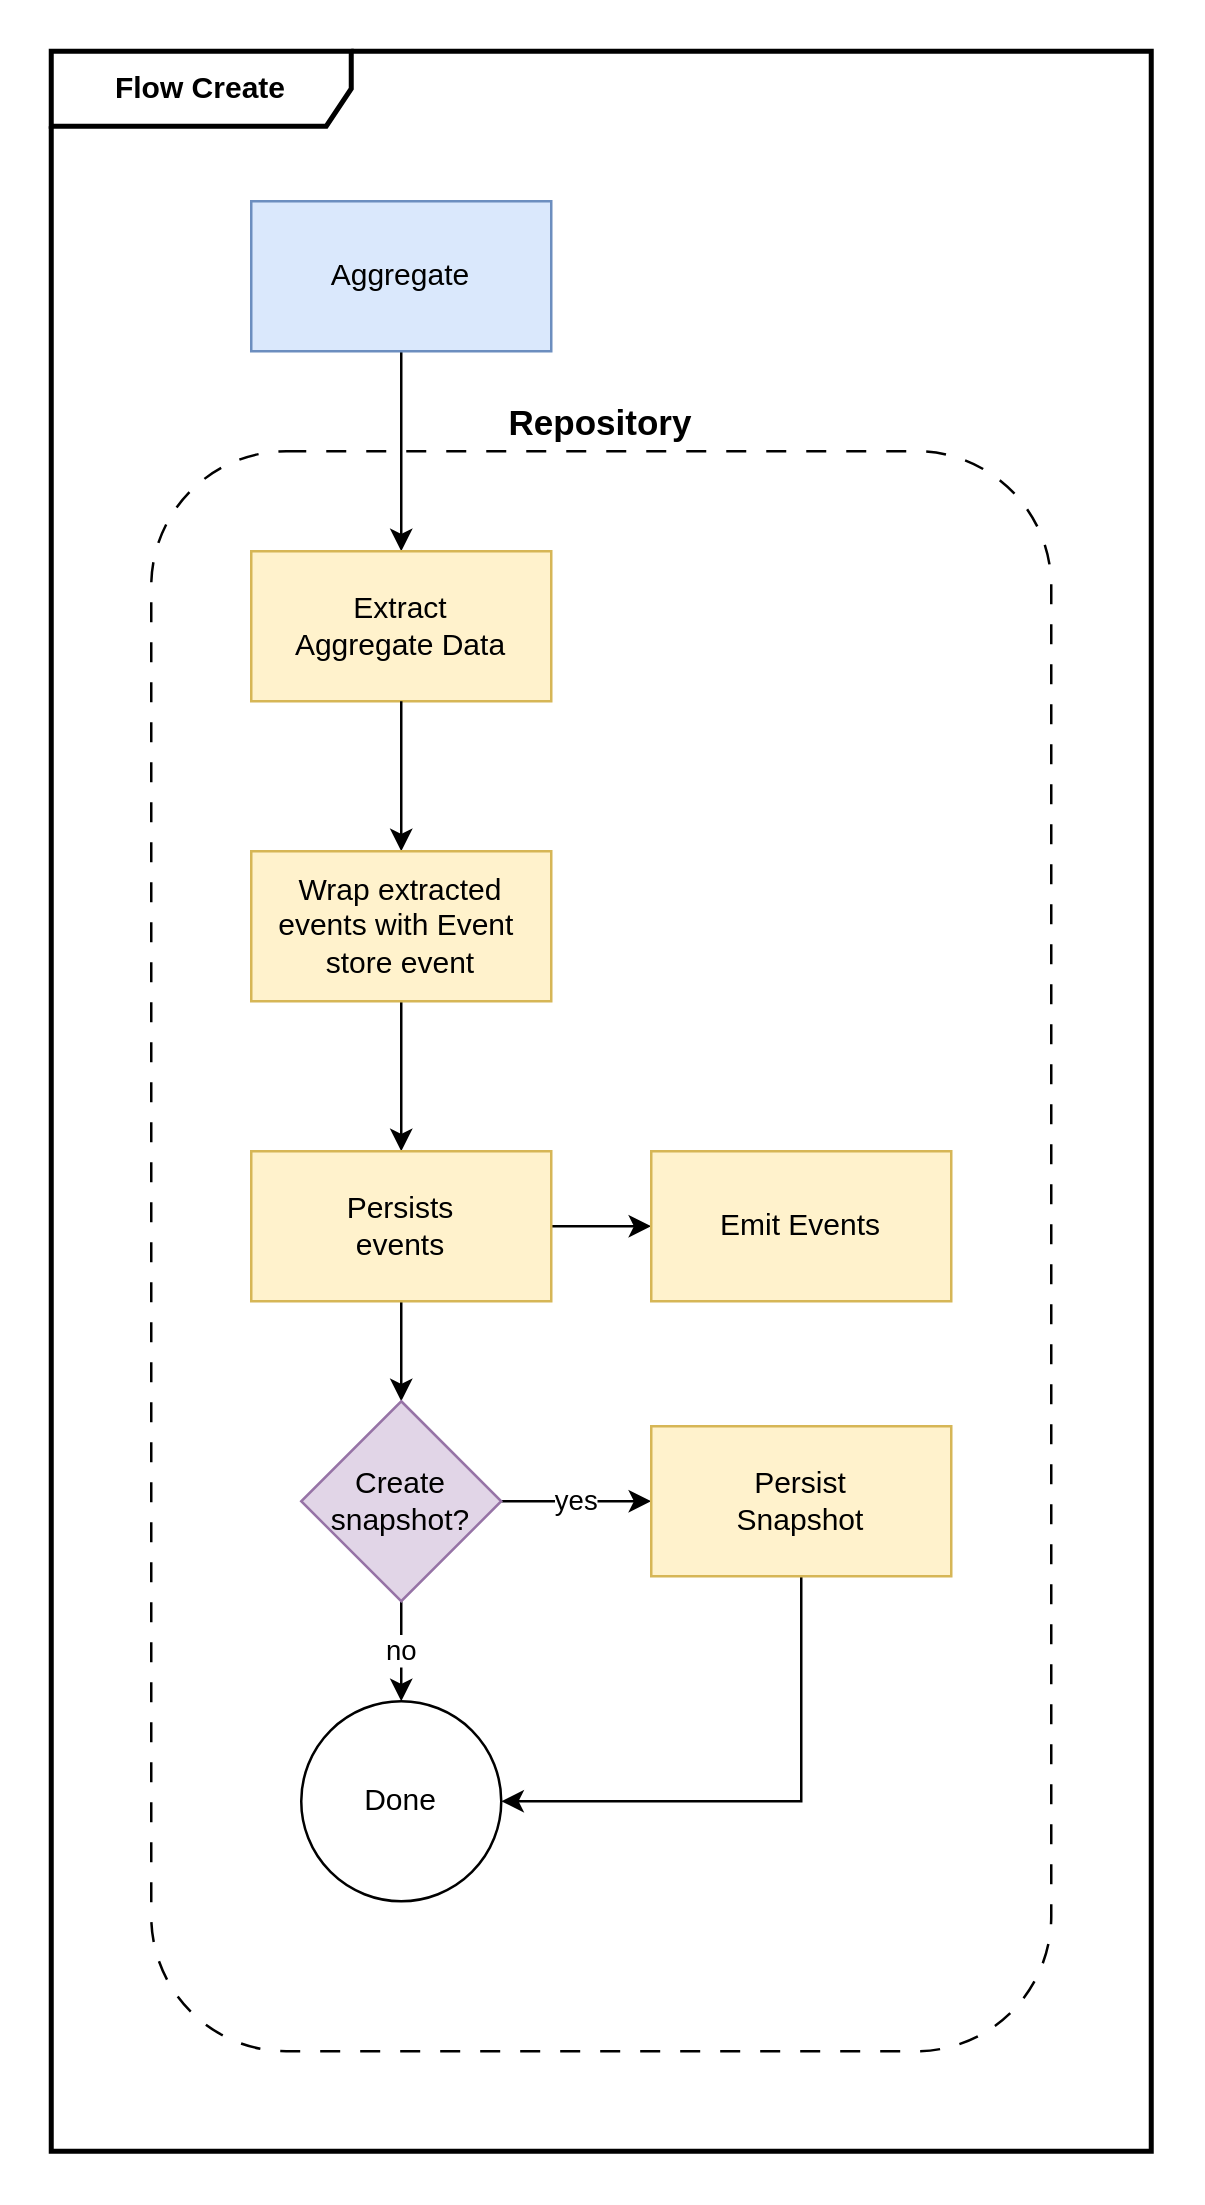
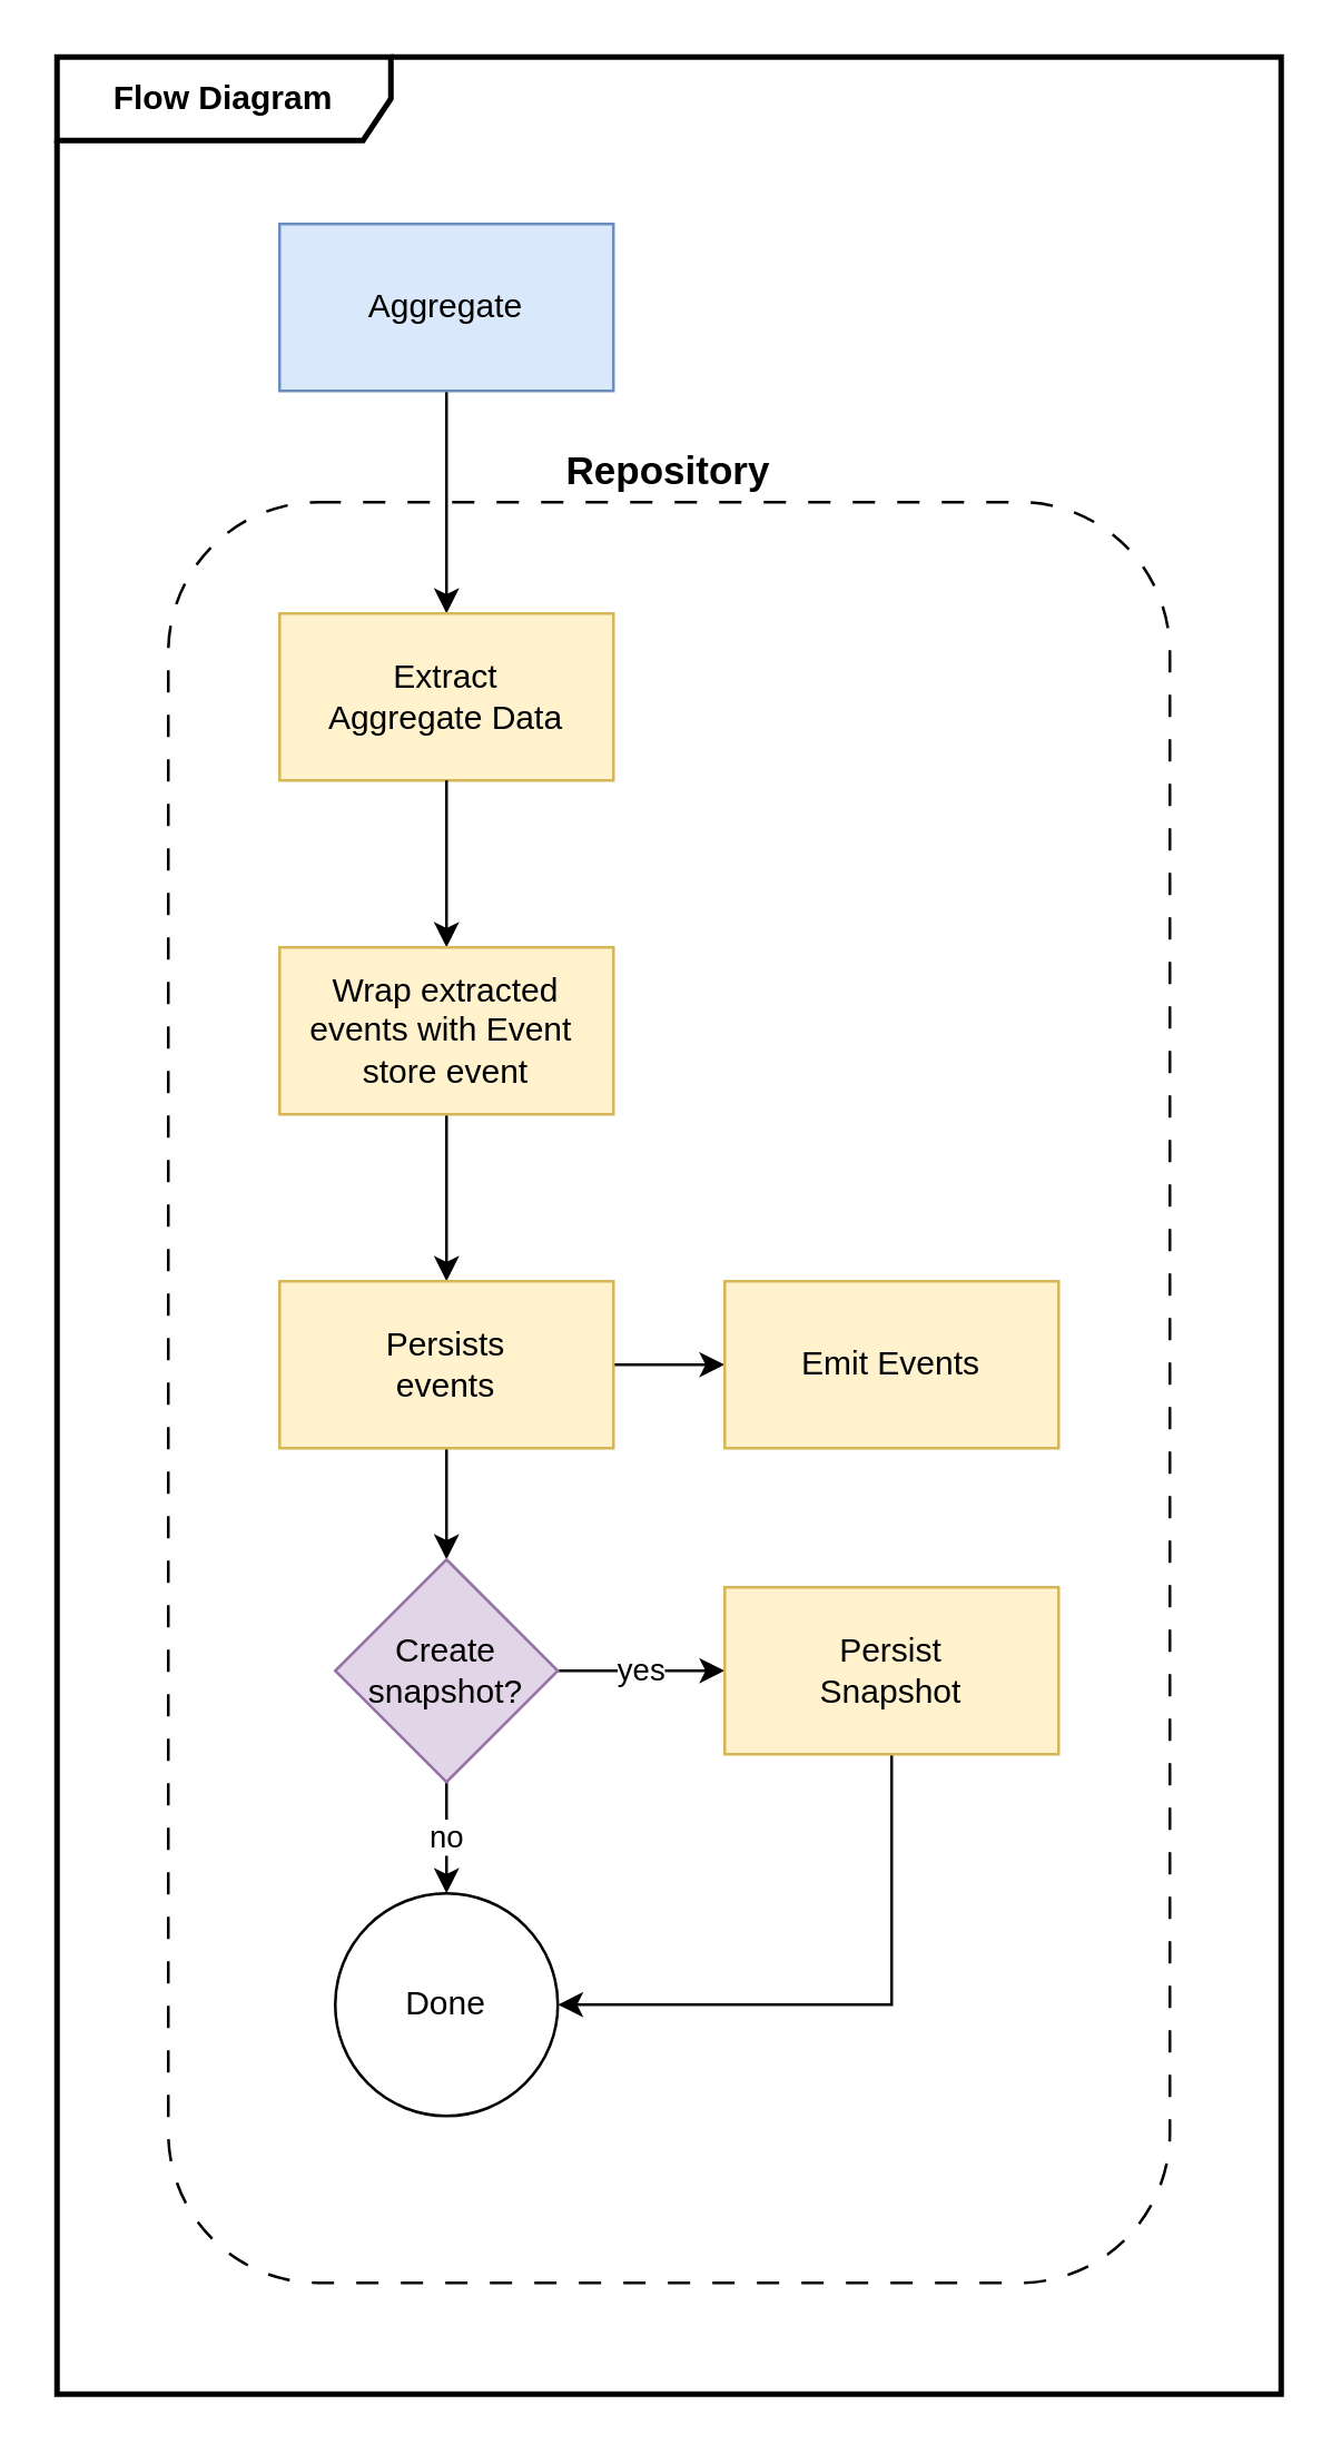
- <mxCell id="19" value="Flow Create" style="shape=umlFrame;whiteSpace=wrap;html=1;pointerEvents=0;width=120;height=30;fontStyle=1;strokeWidth=2;" vertex="1" parent="1"><mxGeometry x="20" y="20" width="440" height="840" as="geometry" /></mxCell>
+ <mxCell id="19" value="Flow Diagram" style="shape=umlFrame;whiteSpace=wrap;html=1;pointerEvents=0;width=120;height=30;fontStyle=1;strokeWidth=2;" vertex="1" parent="1"><mxGeometry x="20" y="20" width="440" height="840" as="geometry" /></mxCell>
